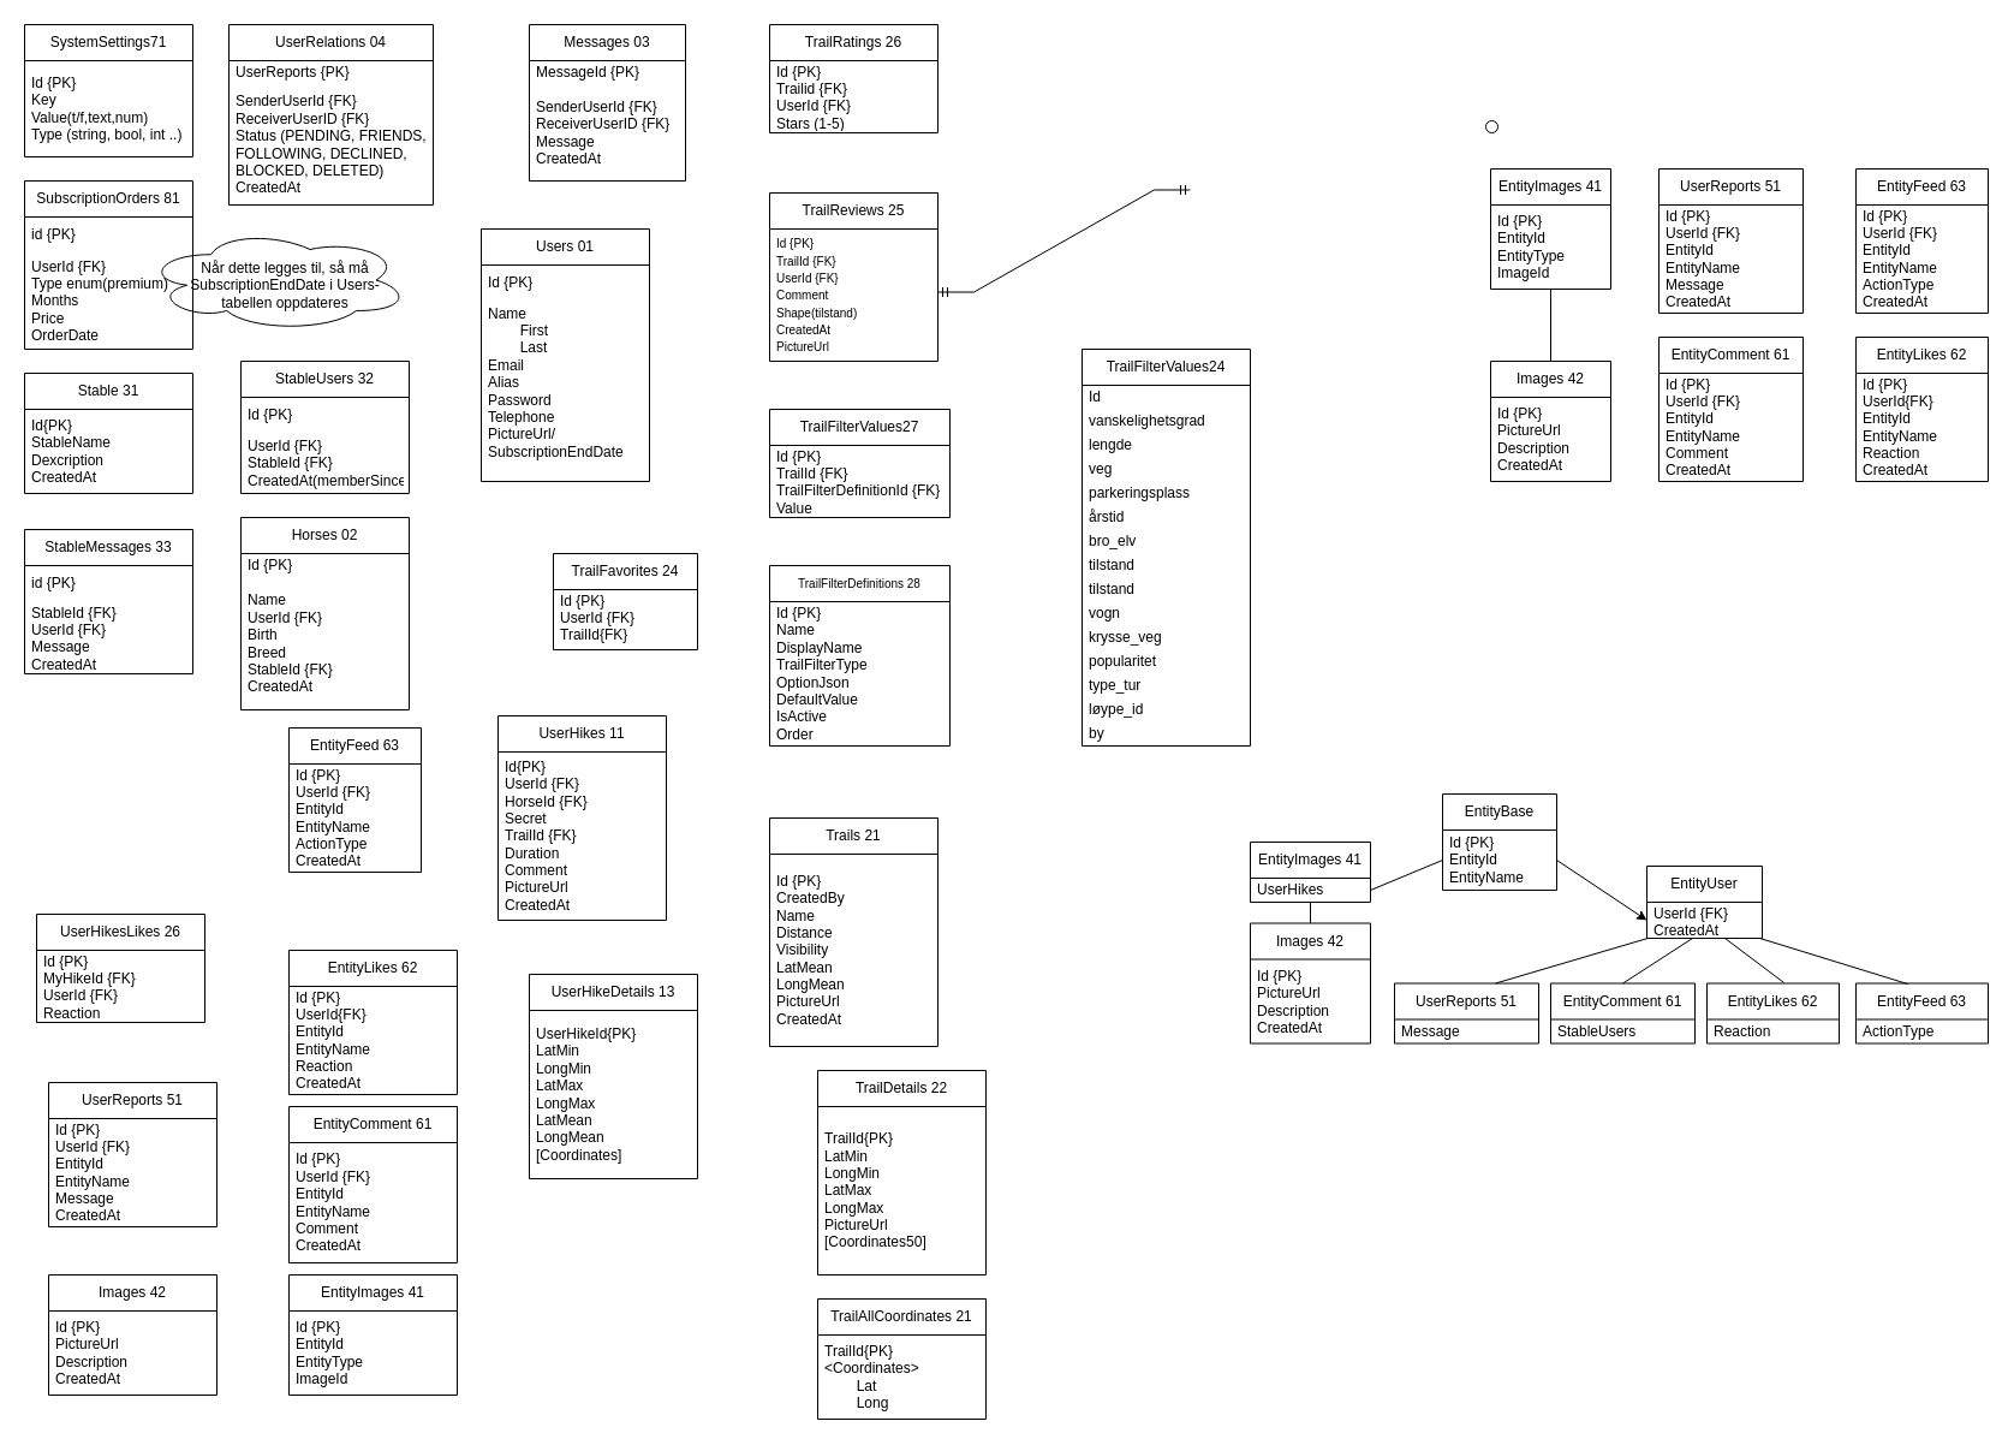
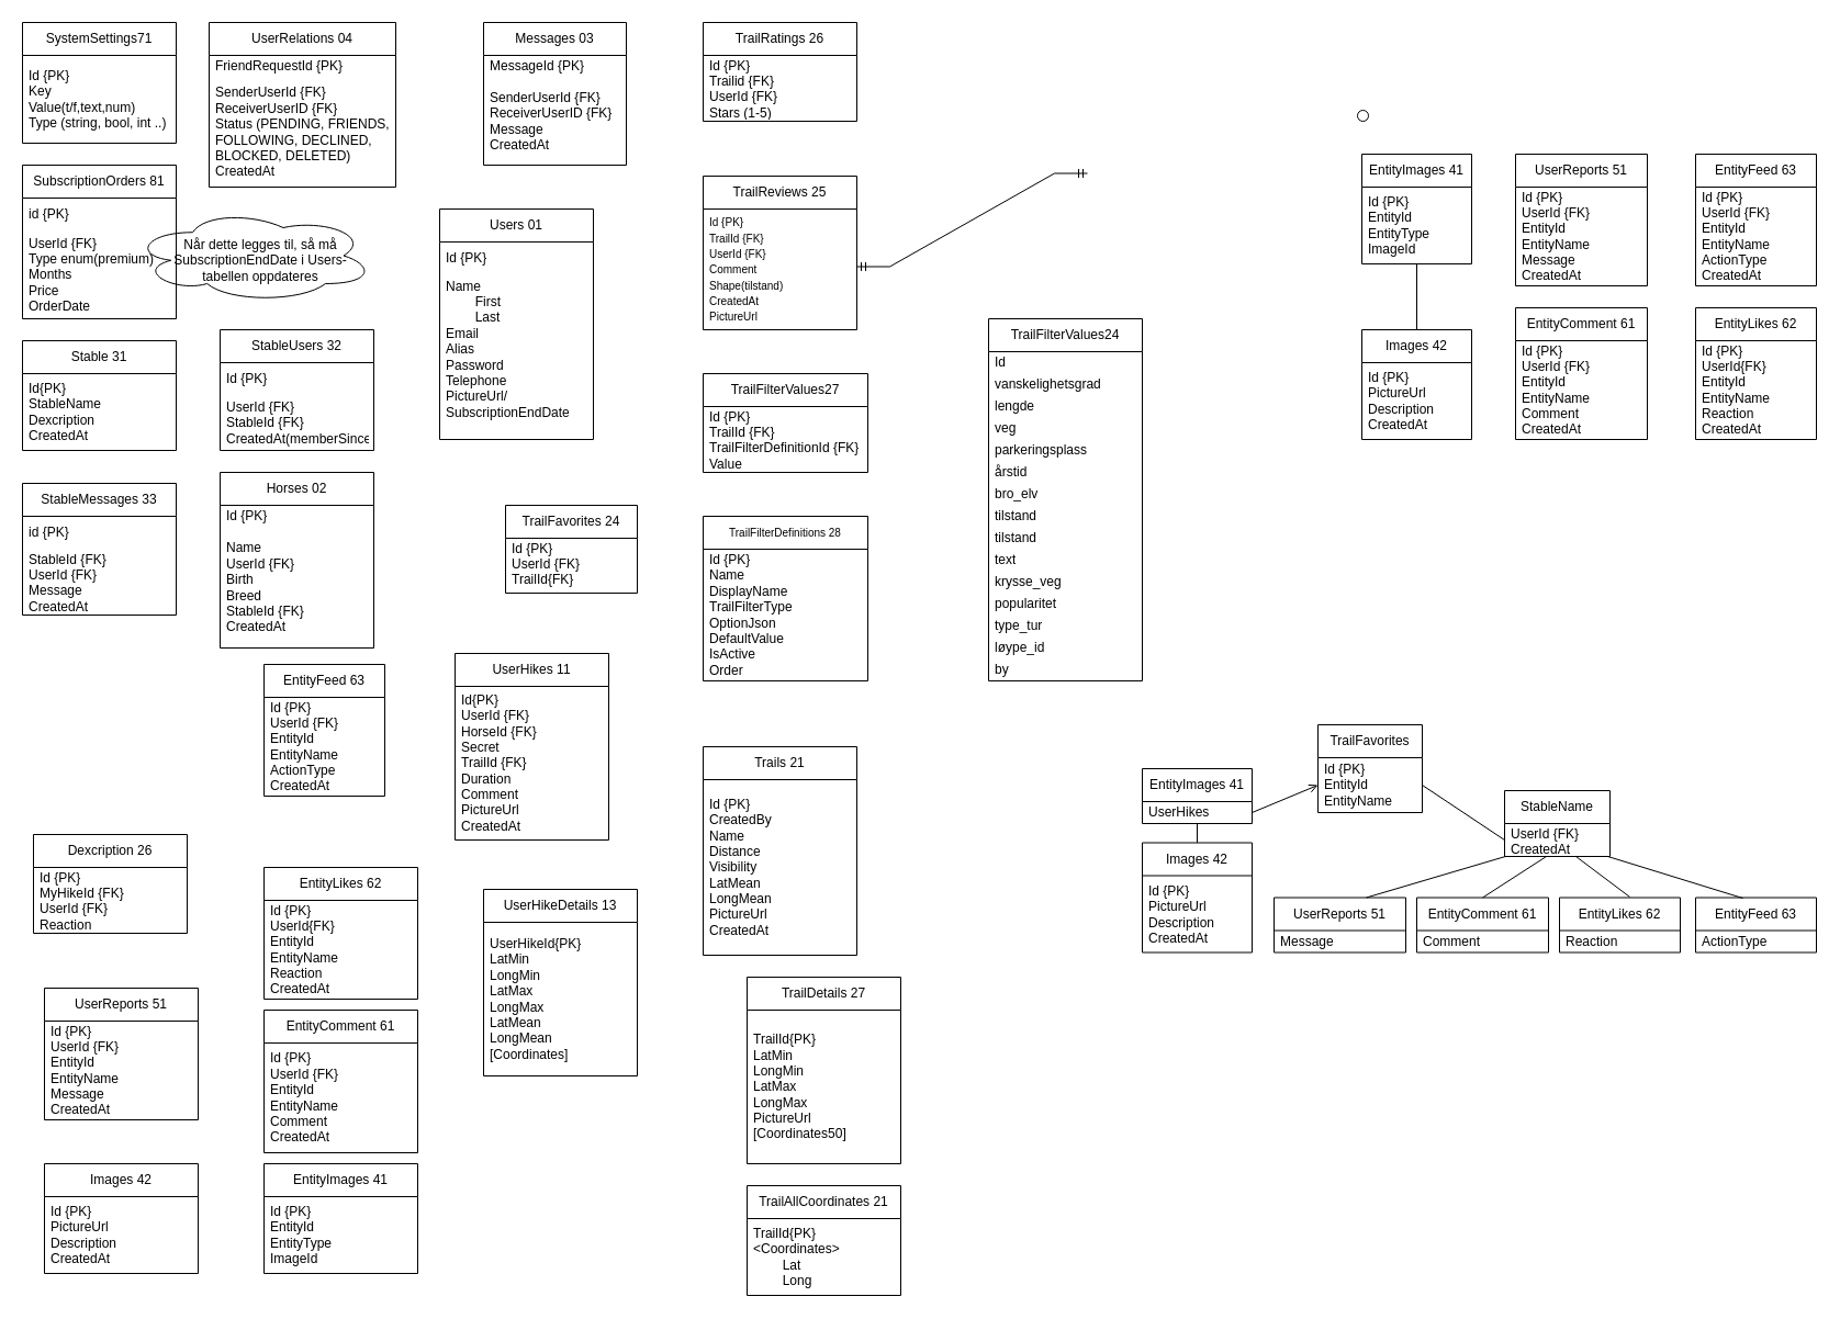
- <mxCell id="22" value="UserReports {PK}" style="text;strokeColor=none;fillColor=none;align=left;verticalAlign=middle;spacingLeft=4;spacingRight=4;overflow=hidden;points=[[0,0.5],[1,0.5]];portConstraint=eastwest;rotatable=0;whiteSpace=wrap;html=1;" parent="21" vertex="1"><mxGeometry y="30" width="170" height="20" as="geometry" /></mxCell>
+ <mxCell id="22" value="FriendRequestId {PK}" style="text;strokeColor=none;fillColor=none;align=left;verticalAlign=middle;spacingLeft=4;spacingRight=4;overflow=hidden;points=[[0,0.5],[1,0.5]];portConstraint=eastwest;rotatable=0;whiteSpace=wrap;html=1;" parent="21" vertex="1"><mxGeometry y="30" width="170" height="20" as="geometry" /></mxCell>
- <mxCell id="107" value="vogn" style="text;strokeColor=none;fillColor=none;align=left;verticalAlign=middle;spacingLeft=4;spacingRight=4;overflow=hidden;points=[[0,0.5],[1,0.5]];portConstraint=eastwest;rotatable=0;whiteSpace=wrap;html=1;" parent="97" vertex="1"><mxGeometry y="210" width="140" height="20" as="geometry" /></mxCell>
+ <mxCell id="107" value="text" style="text;strokeColor=none;fillColor=none;align=left;verticalAlign=middle;spacingLeft=4;spacingRight=4;overflow=hidden;points=[[0,0.5],[1,0.5]];portConstraint=eastwest;rotatable=0;whiteSpace=wrap;html=1;" parent="97" vertex="1"><mxGeometry y="210" width="140" height="20" as="geometry" /></mxCell>
- <mxCell id="85" value="EntityBase" style="swimlane;fontStyle=0;childLayout=stackLayout;horizontal=1;startSize=30;horizontalStack=0;resizeParent=1;resizeParentMax=0;resizeLast=0;collapsible=1;marginBottom=0;whiteSpace=wrap;html=1;" parent="1" vertex="1"><mxGeometry x="1200" y="660" width="95" height="80" as="geometry"><mxRectangle x="340" y="230" width="80" height="30" as="alternateBounds" /></mxGeometry></mxCell>
+ <mxCell id="85" value="TrailFavorites" style="swimlane;fontStyle=0;childLayout=stackLayout;horizontal=1;startSize=30;horizontalStack=0;resizeParent=1;resizeParentMax=0;resizeLast=0;collapsible=1;marginBottom=0;whiteSpace=wrap;html=1;" parent="1" vertex="1"><mxGeometry x="1200" y="660" width="95" height="80" as="geometry"><mxRectangle x="340" y="230" width="80" height="30" as="alternateBounds" /></mxGeometry></mxCell>
- <mxCell id="87" value="" style="endArrow=none;html=1;rounded=0;entryX=0;entryY=0.5;entryDx=0;entryDy=0;exitX=1;exitY=0.5;exitDx=0;exitDy=0;" parent="1" source="75" target="86" edge="1"><mxGeometry width="50" height="50" relative="1" as="geometry"><mxPoint x="1084" y="740" as="sourcePoint" /><mxPoint x="1144" y="740" as="targetPoint" /></mxGeometry></mxCell>
+ <mxCell id="87" value="" style="endArrow=open;html=1;rounded=0;entryX=0;entryY=0.5;entryDx=0;entryDy=0;exitX=1;exitY=0.5;exitDx=0;exitDy=0;" parent="1" source="75" target="86" edge="1"><mxGeometry width="50" height="50" relative="1" as="geometry"><mxPoint x="1084" y="740" as="sourcePoint" /><mxPoint x="1144" y="740" as="targetPoint" /></mxGeometry></mxCell>
- <mxCell id="83" value="EntityUser" style="swimlane;fontStyle=0;childLayout=stackLayout;horizontal=1;startSize=30;horizontalStack=0;resizeParent=1;resizeParentMax=0;resizeLast=0;collapsible=1;marginBottom=0;whiteSpace=wrap;html=1;" parent="1" vertex="1"><mxGeometry x="1370" y="720" width="96" height="60" as="geometry"><mxRectangle x="340" y="230" width="80" height="30" as="alternateBounds" /></mxGeometry></mxCell>
+ <mxCell id="83" value="StableName" style="swimlane;fontStyle=0;childLayout=stackLayout;horizontal=1;startSize=30;horizontalStack=0;resizeParent=1;resizeParentMax=0;resizeLast=0;collapsible=1;marginBottom=0;whiteSpace=wrap;html=1;" parent="1" vertex="1"><mxGeometry x="1370" y="720" width="96" height="60" as="geometry"><mxRectangle x="340" y="230" width="80" height="30" as="alternateBounds" /></mxGeometry></mxCell>
- <mxCell id="88" value="" style="endArrow=classic;html=1;rounded=0;exitX=1;exitY=0.5;exitDx=0;exitDy=0;entryX=0;entryY=0.5;entryDx=0;entryDy=0;" parent="1" source="86" target="84" edge="1"><mxGeometry width="50" height="50" relative="1" as="geometry"><mxPoint x="1264" y="740" as="sourcePoint" /><mxPoint x="1344" y="760" as="targetPoint" /></mxGeometry></mxCell>
+ <mxCell id="88" value="" style="endArrow=none;html=1;rounded=0;exitX=1;exitY=0.5;exitDx=0;exitDy=0;entryX=0;entryY=0.5;entryDx=0;entryDy=0;" parent="1" source="86" target="84" edge="1"><mxGeometry width="50" height="50" relative="1" as="geometry"><mxPoint x="1264" y="740" as="sourcePoint" /><mxPoint x="1344" y="760" as="targetPoint" /></mxGeometry></mxCell>
- <mxCell id="47" value="UserHikesLikes 26" style="swimlane;fontStyle=0;childLayout=stackLayout;horizontal=1;startSize=30;horizontalStack=0;resizeParent=1;resizeParentMax=0;resizeLast=0;collapsible=1;marginBottom=0;whiteSpace=wrap;html=1;" parent="1" vertex="1"><mxGeometry x="30" y="760" width="140" height="90" as="geometry"><mxRectangle x="340" y="230" width="80" height="30" as="alternateBounds" /></mxGeometry></mxCell>
+ <mxCell id="47" value="Dexcription 26" style="swimlane;fontStyle=0;childLayout=stackLayout;horizontal=1;startSize=30;horizontalStack=0;resizeParent=1;resizeParentMax=0;resizeLast=0;collapsible=1;marginBottom=0;whiteSpace=wrap;html=1;" parent="1" vertex="1"><mxGeometry x="30" y="760" width="140" height="90" as="geometry"><mxRectangle x="340" y="230" width="80" height="30" as="alternateBounds" /></mxGeometry></mxCell>
- <mxCell id="79" value="StableUsers" style="text;strokeColor=none;fillColor=none;align=left;verticalAlign=middle;spacingLeft=4;spacingRight=4;overflow=hidden;points=[[0,0.5],[1,0.5]];portConstraint=eastwest;rotatable=0;whiteSpace=wrap;html=1;" parent="78" vertex="1"><mxGeometry y="30" width="120" height="20" as="geometry" /></mxCell>
+ <mxCell id="79" value="Comment" style="text;strokeColor=none;fillColor=none;align=left;verticalAlign=middle;spacingLeft=4;spacingRight=4;overflow=hidden;points=[[0,0.5],[1,0.5]];portConstraint=eastwest;rotatable=0;whiteSpace=wrap;html=1;" parent="78" vertex="1"><mxGeometry y="30" width="120" height="20" as="geometry" /></mxCell>
- <mxCell id="33" value="TrailDetails 22" style="swimlane;fontStyle=0;childLayout=stackLayout;horizontal=1;startSize=30;horizontalStack=0;resizeParent=1;resizeParentMax=0;resizeLast=0;collapsible=1;marginBottom=0;whiteSpace=wrap;html=1;" parent="1" vertex="1"><mxGeometry x="680" y="890" width="140" height="170" as="geometry"><mxRectangle x="340" y="230" width="80" height="30" as="alternateBounds" /></mxGeometry></mxCell>
+ <mxCell id="33" value="TrailDetails 27" style="swimlane;fontStyle=0;childLayout=stackLayout;horizontal=1;startSize=30;horizontalStack=0;resizeParent=1;resizeParentMax=0;resizeLast=0;collapsible=1;marginBottom=0;whiteSpace=wrap;html=1;" parent="1" vertex="1"><mxGeometry x="680" y="890" width="140" height="170" as="geometry"><mxRectangle x="340" y="230" width="80" height="30" as="alternateBounds" /></mxGeometry></mxCell>
